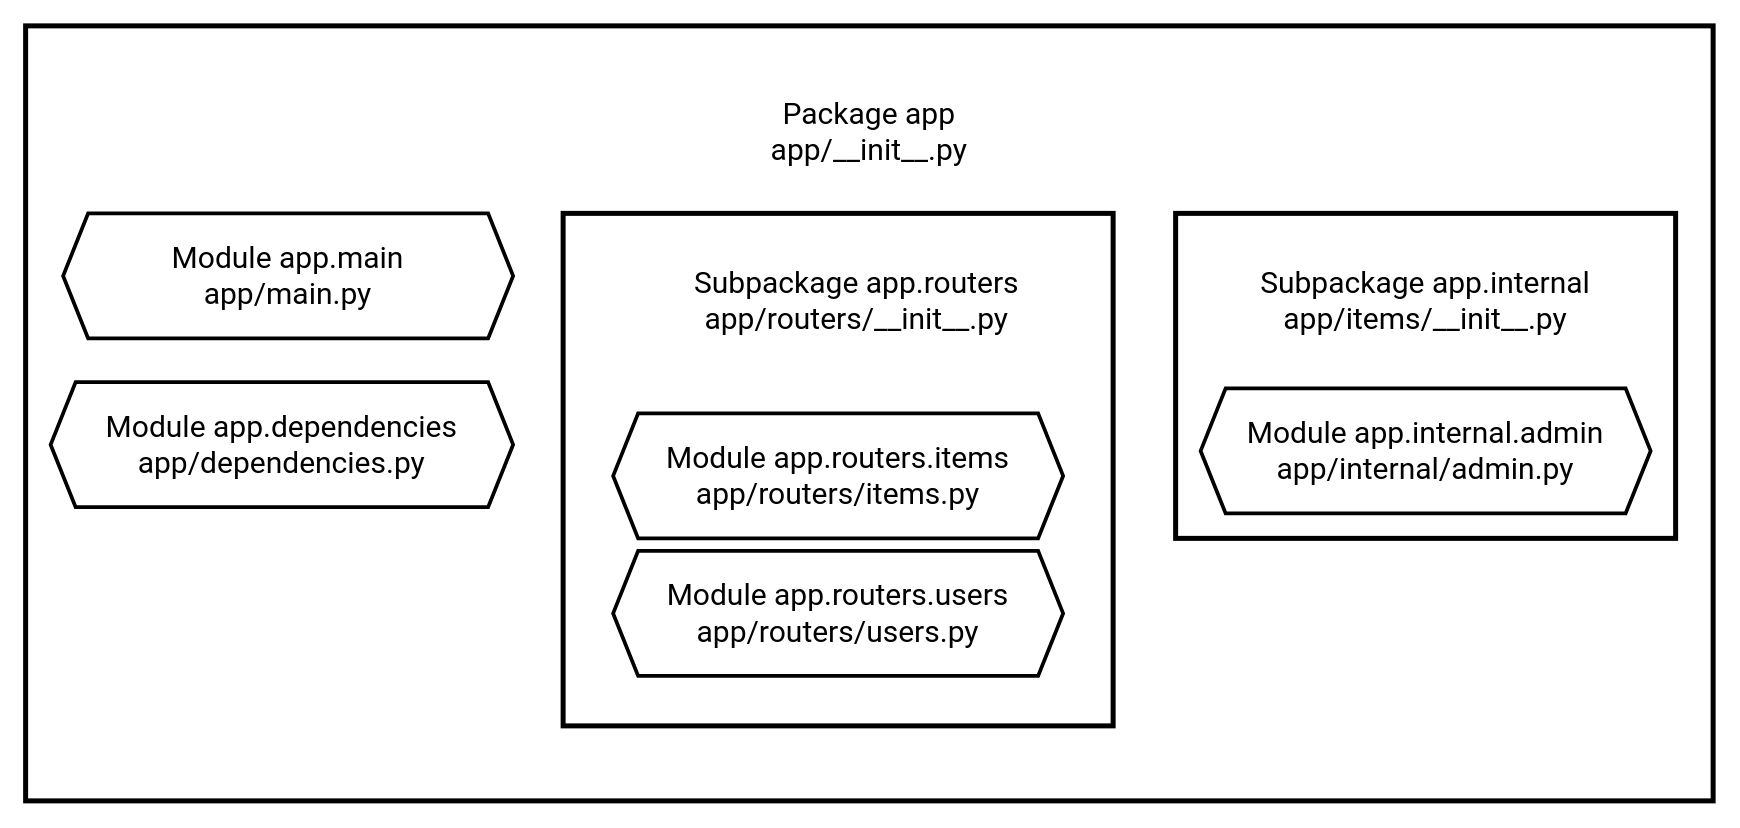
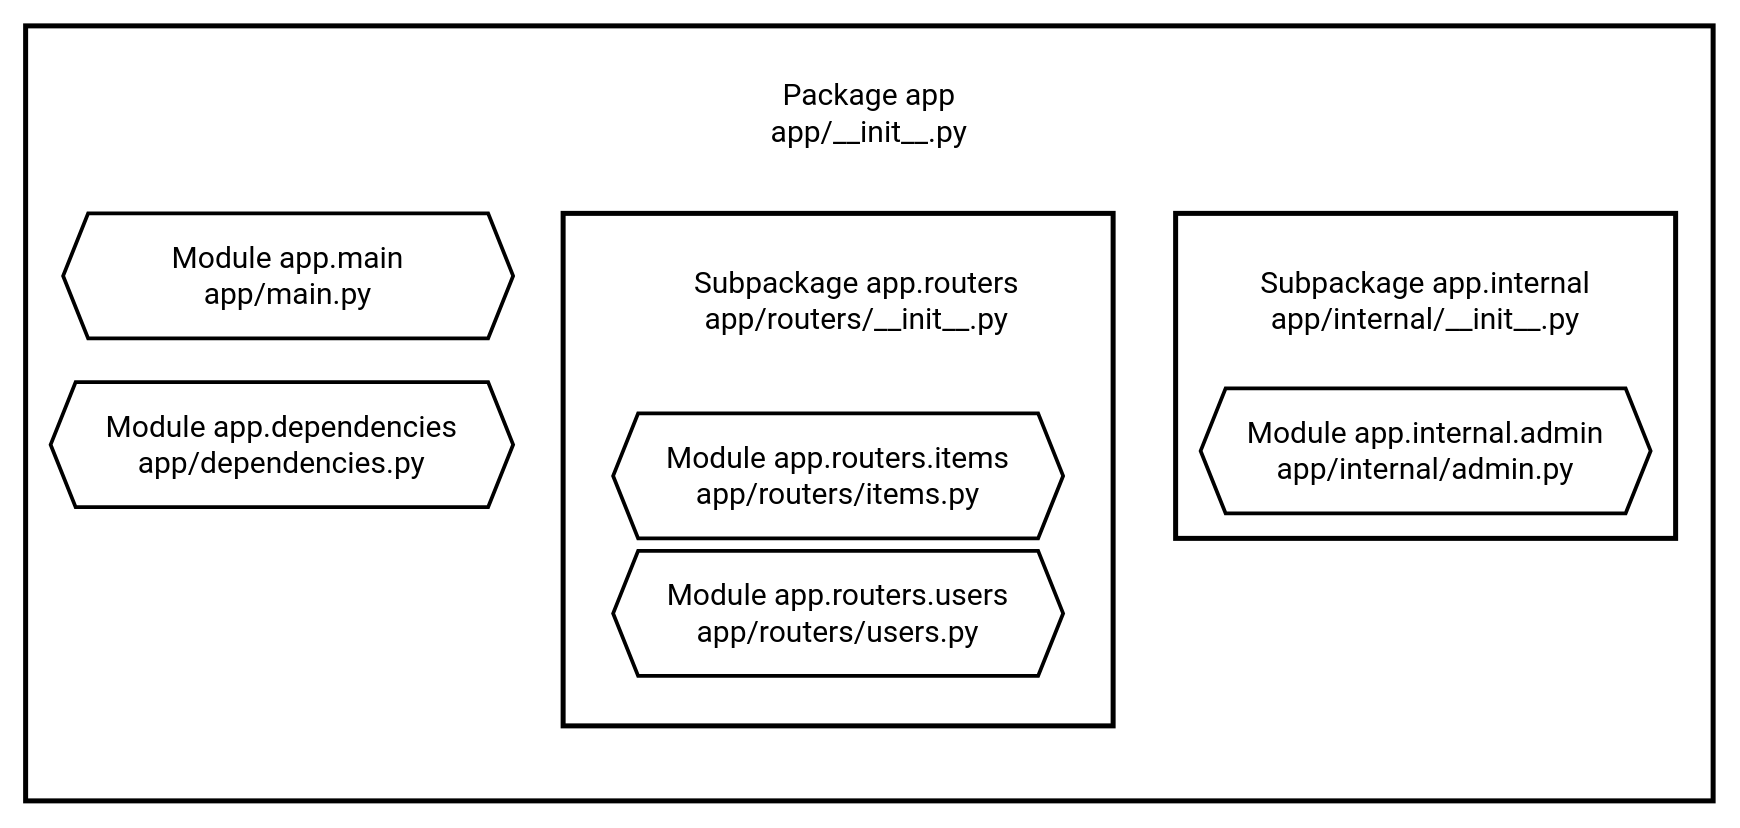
- <mxCell id="3" value="&lt;font style=&quot;font-size: 24px&quot; face=&quot;Roboto&quot;&gt;Package app&lt;br&gt;app/__init__.py&lt;/font&gt;" style="text;html=1;strokeColor=none;fillColor=none;align=center;verticalAlign=middle;whiteSpace=wrap;rounded=0;strokeWidth=3;fontFamily=Roboto Mono, mono;FType=g;" parent="1" vertex="1"><mxGeometry x="545" y="65" width="300" height="80" as="geometry" /></mxCell>
+ <mxCell id="3" value="&lt;font style=&quot;font-size: 24px&quot; face=&quot;Roboto&quot;&gt;Package app&lt;br&gt;app/__init__.py&lt;/font&gt;" style="text;html=1;strokeColor=none;fillColor=none;align=center;verticalAlign=middle;whiteSpace=wrap;rounded=0;strokeWidth=3;fontFamily=Roboto Mono, mono;FType=g;" parent="1" vertex="1"><mxGeometry x="545" y="50" width="300" height="80" as="geometry" /></mxCell>
- <mxCell id="7" value="&lt;font style=&quot;font-size: 24px&quot; face=&quot;Roboto&quot;&gt;Subpackage app.internal&lt;br&gt;&lt;/font&gt;&lt;span style=&quot;font-family: &amp;#34;roboto&amp;#34; ; font-size: 24px&quot;&gt;app/items/__init__.py&lt;/span&gt;&lt;font style=&quot;font-size: 24px&quot; face=&quot;Roboto&quot;&gt;&lt;br&gt;&lt;/font&gt;" style="text;html=1;strokeColor=none;fillColor=none;align=center;verticalAlign=middle;whiteSpace=wrap;rounded=0;strokeWidth=3;fontFamily=Roboto Mono, mono;FType=g;" parent="1" vertex="1"><mxGeometry x="993.844" y="200" width="292.308" height="80" as="geometry" /></mxCell>
+ <mxCell id="7" value="&lt;font style=&quot;font-size: 24px&quot; face=&quot;Roboto&quot;&gt;Subpackage app.internal&lt;br&gt;&lt;/font&gt;&lt;span style=&quot;font-family: &amp;#34;roboto&amp;#34; ; font-size: 24px&quot;&gt;app/internal/__init__.py&lt;/span&gt;&lt;font style=&quot;font-size: 24px&quot; face=&quot;Roboto&quot;&gt;&lt;br&gt;&lt;/font&gt;" style="text;html=1;strokeColor=none;fillColor=none;align=center;verticalAlign=middle;whiteSpace=wrap;rounded=0;strokeWidth=3;fontFamily=Roboto Mono, mono;FType=g;" parent="1" vertex="1"><mxGeometry x="993.844" y="200" width="292.308" height="80" as="geometry" /></mxCell>
